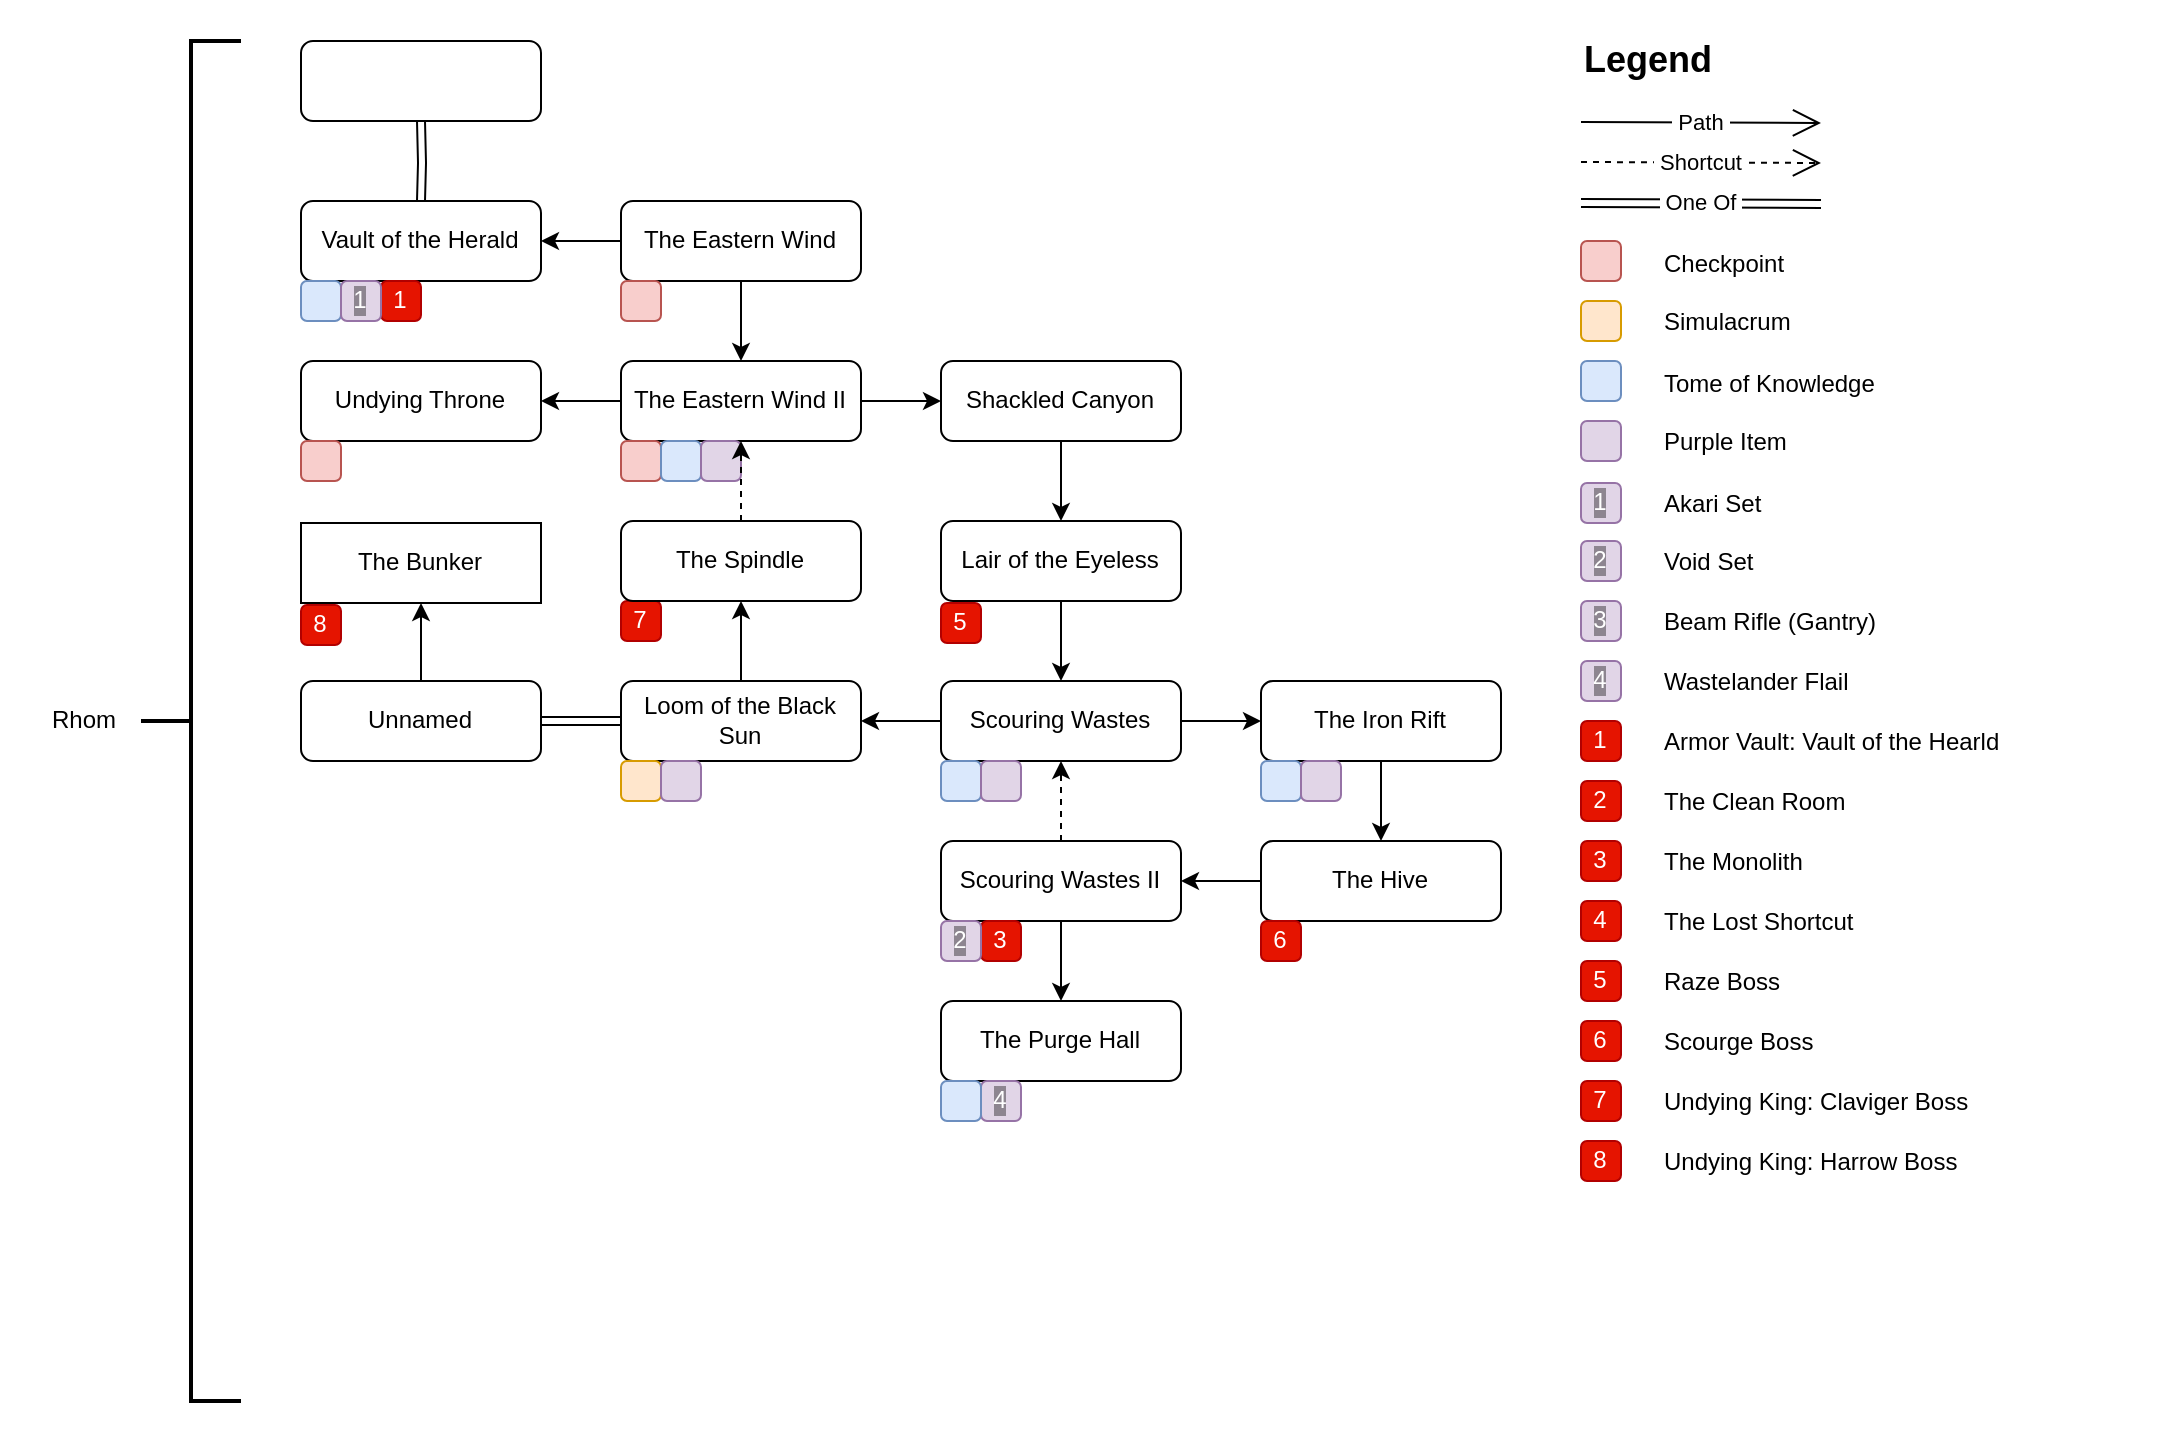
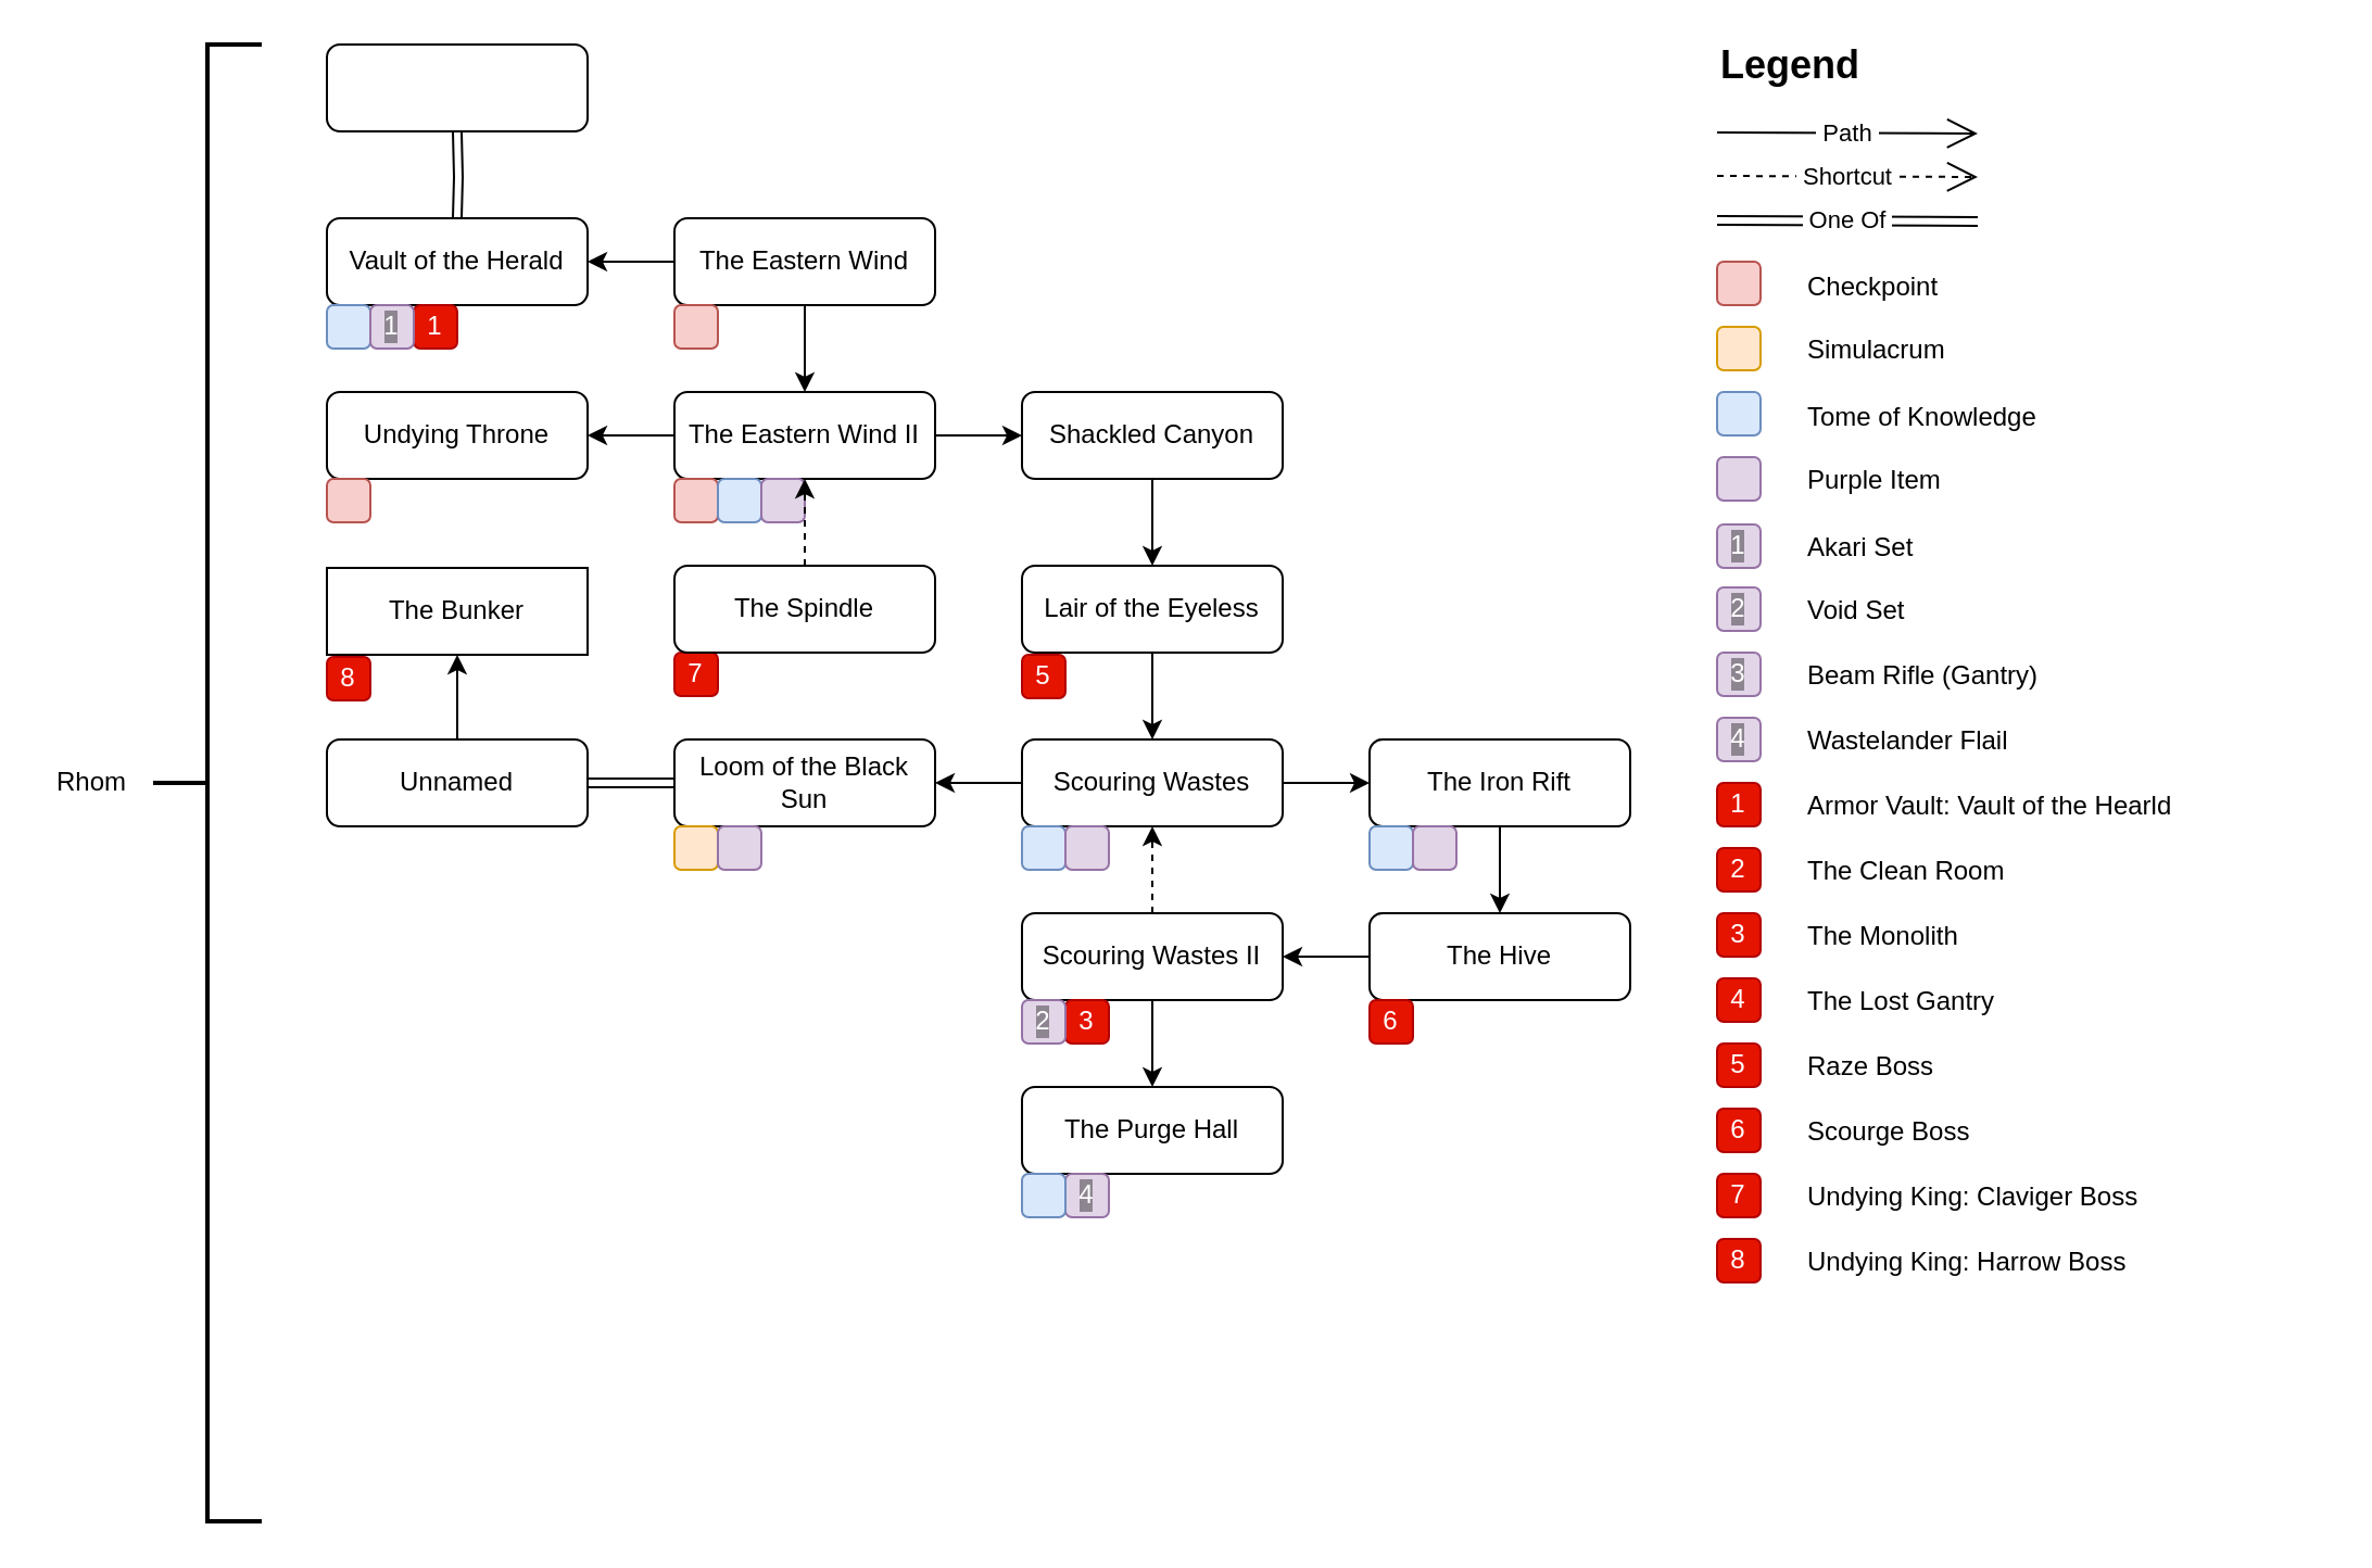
- <mxCell id="79" value="" style="edgeStyle=orthogonalEdgeStyle;rounded=0;orthogonalLoop=1;jettySize=auto;html=1;" parent="1" source="80" target="82" edge="1"><mxGeometry relative="1" as="geometry" /></mxCell>
- <mxCell id="40" value="The Lost Shortcut" style="text;html=1;strokeColor=none;fillColor=none;align=left;verticalAlign=middle;whiteSpace=wrap;rounded=0;shadow=0;glass=0;comic=0;" parent="1" vertex="1"><mxGeometry x="830" y="450" width="240" height="22" as="geometry" /></mxCell>
+ <mxCell id="40" value="The Lost Gantry" style="text;html=1;strokeColor=none;fillColor=none;align=left;verticalAlign=middle;whiteSpace=wrap;rounded=0;shadow=0;glass=0;comic=0;" parent="1" vertex="1"><mxGeometry x="830" y="450" width="240" height="22" as="geometry" /></mxCell>
